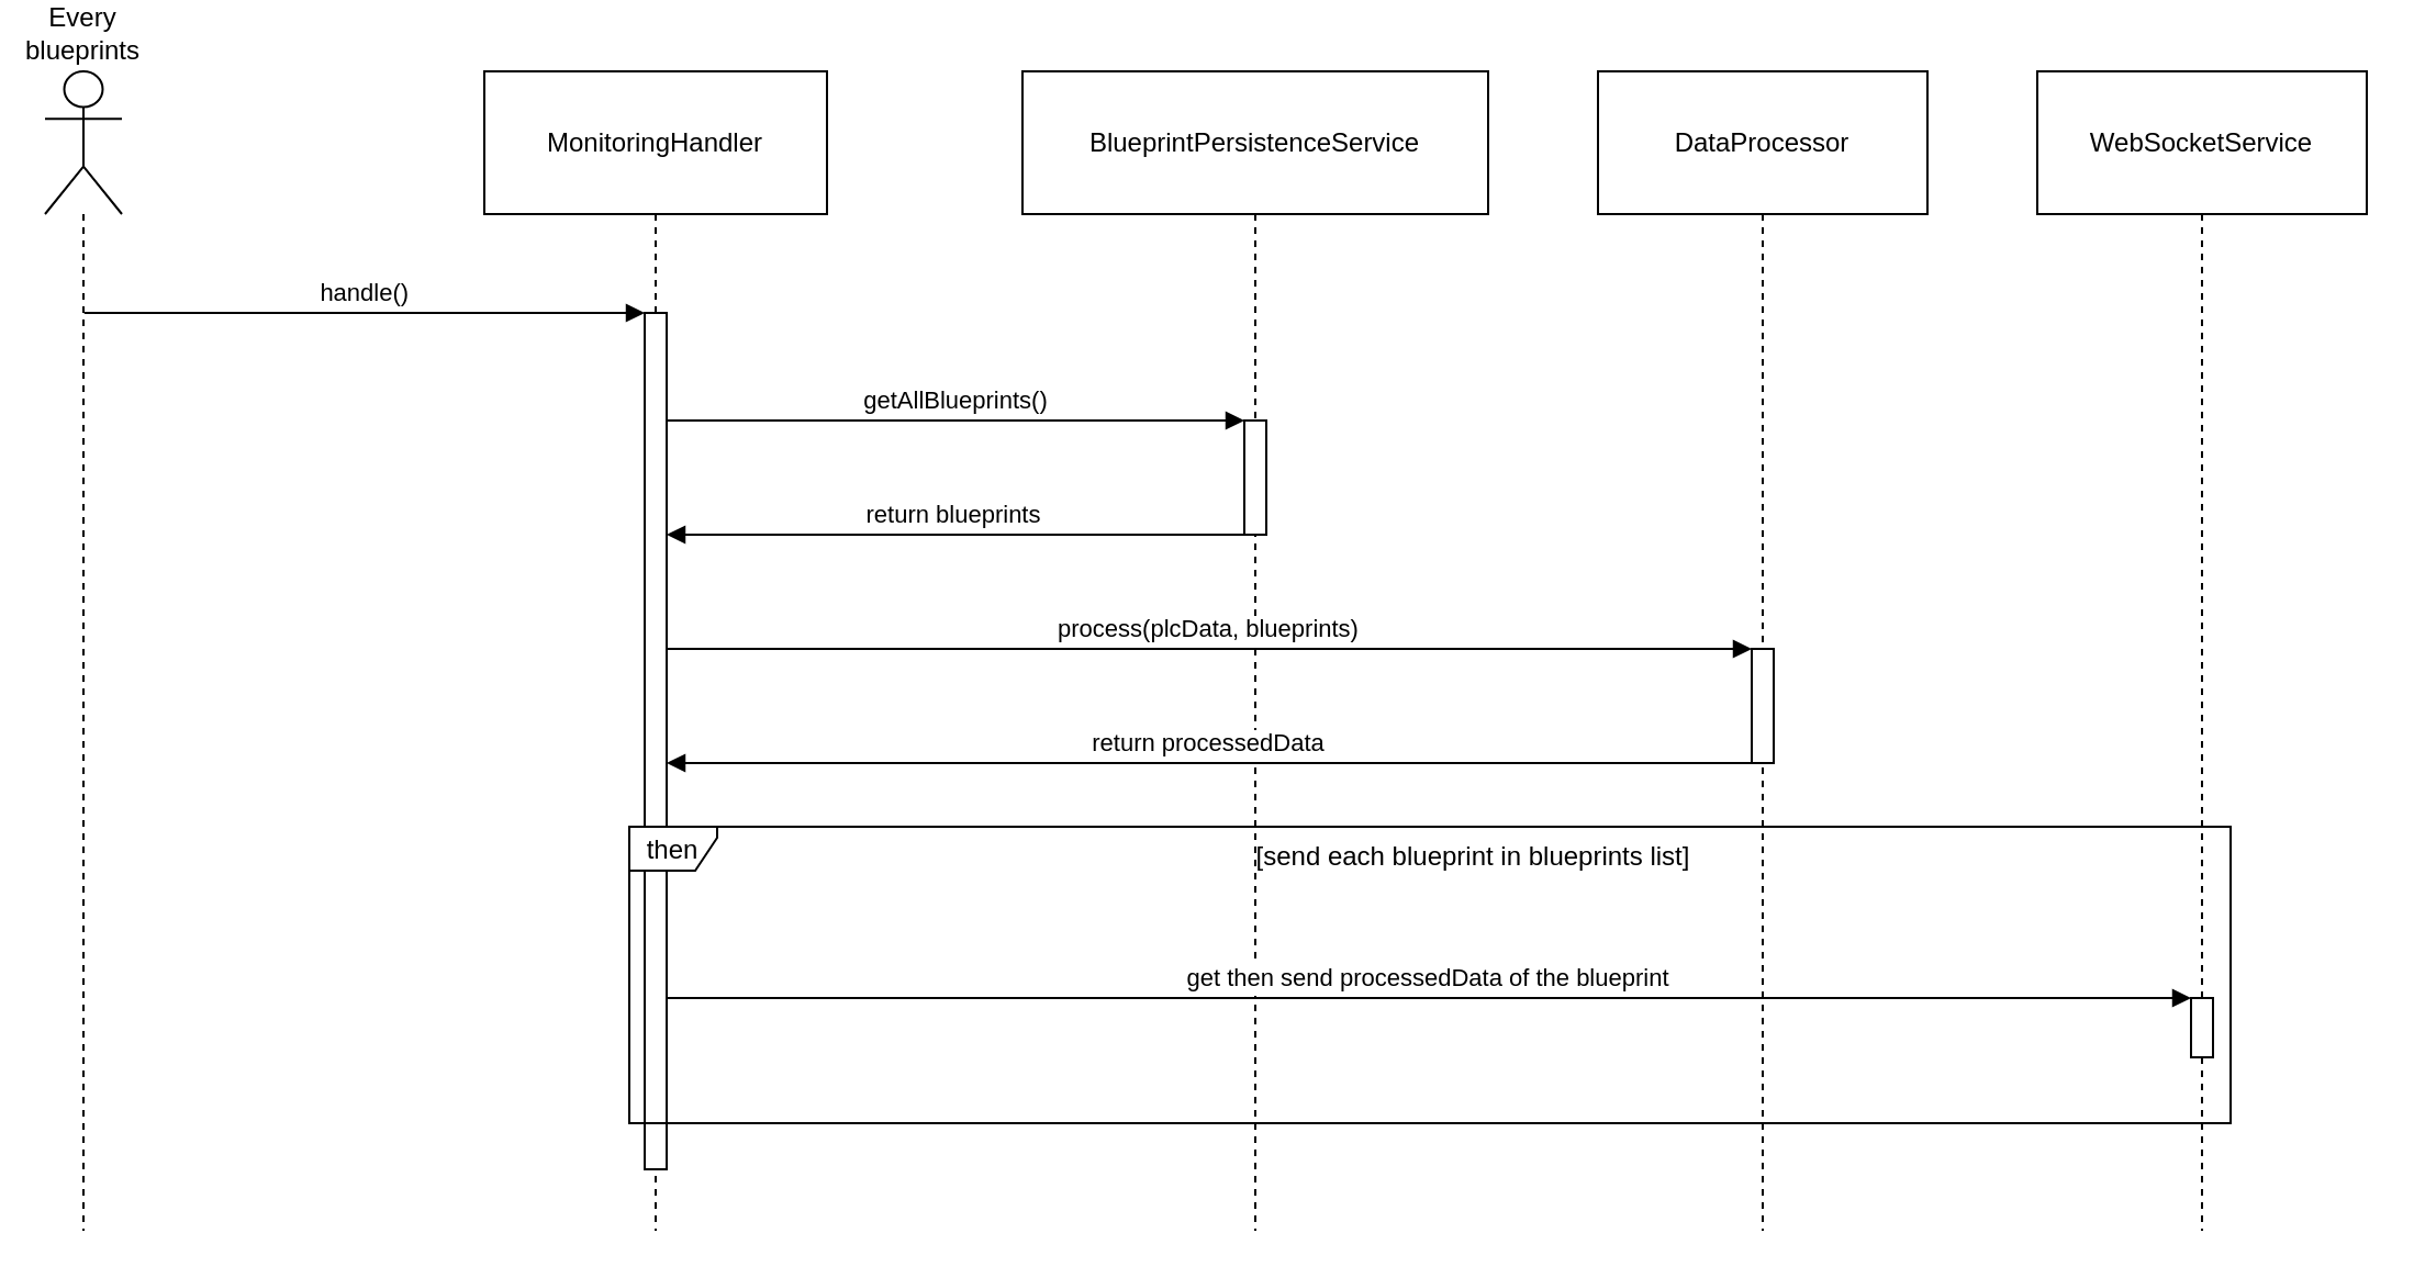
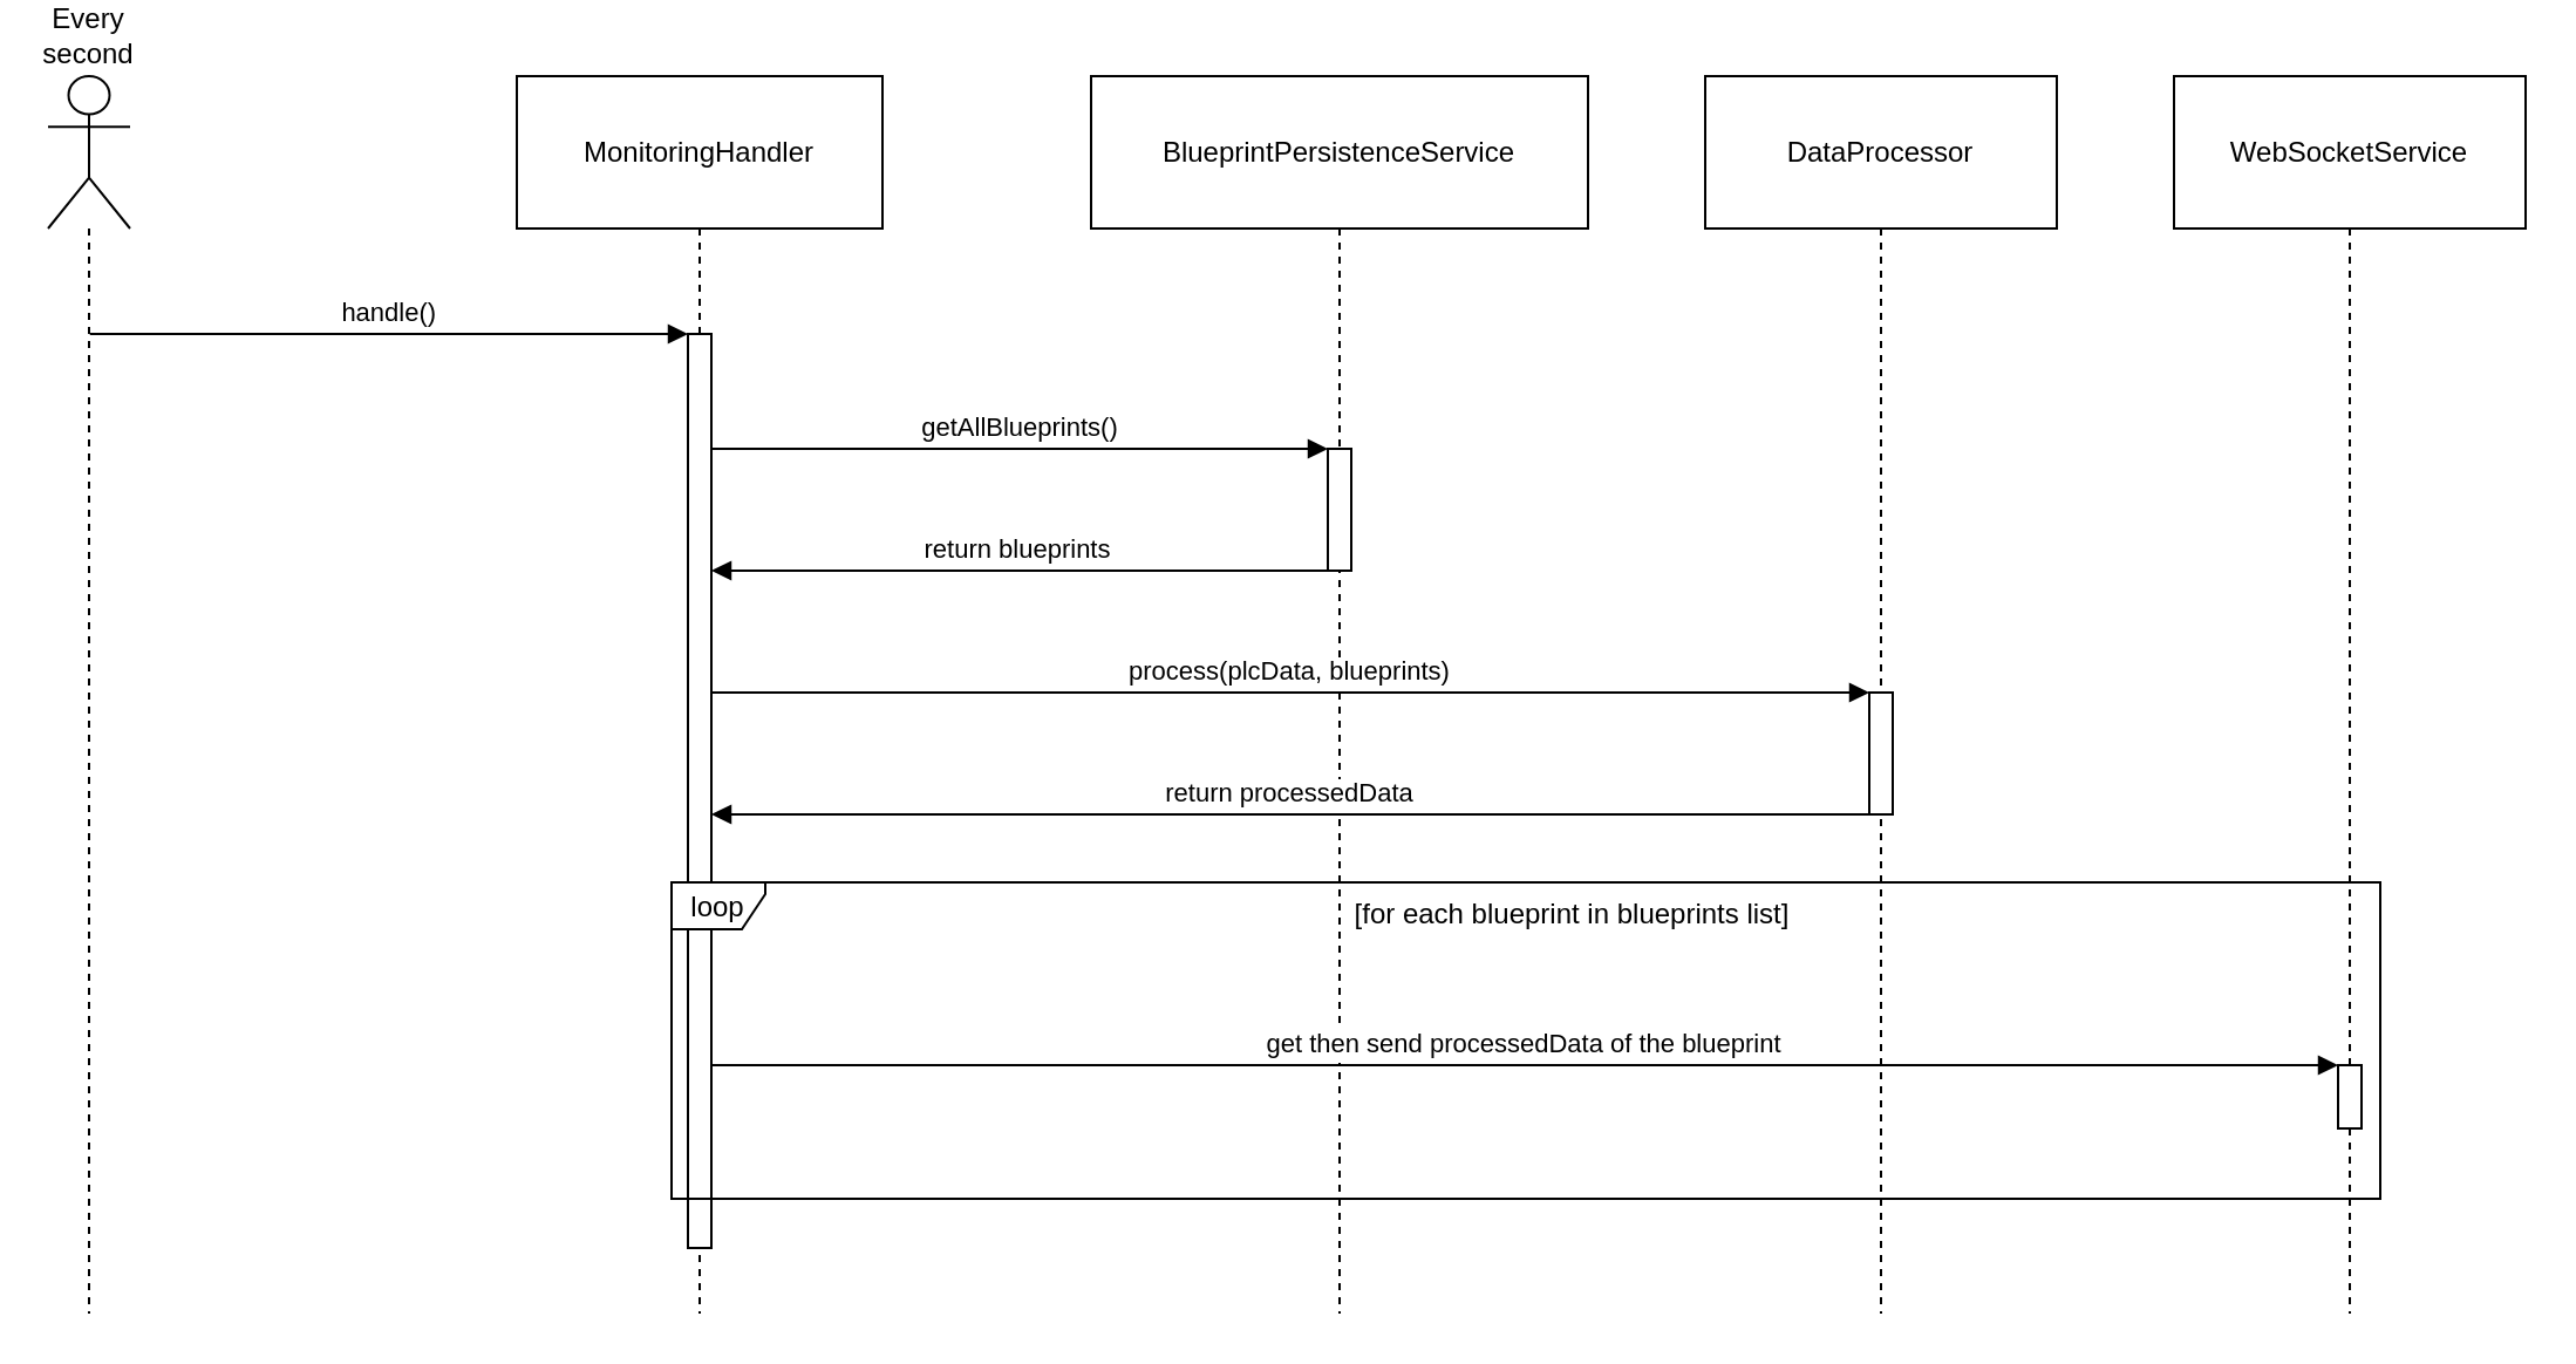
- <mxCell id="2" value="Every blueprints" style="shape=umlLifeline;perimeter=lifelinePerimeter;whiteSpace=wrap;container=1;dropTarget=0;collapsible=0;recursiveResize=0;outlineConnect=0;portConstraint=eastwest;newEdgeStyle={&quot;edgeStyle&quot;:&quot;elbowEdgeStyle&quot;,&quot;elbow&quot;:&quot;vertical&quot;,&quot;curved&quot;:0,&quot;rounded&quot;:0};participant=umlActor;verticalAlign=bottom;labelPosition=center;verticalLabelPosition=top;align=center;size=65;" parent="1" vertex="1"><mxGeometry x="20" y="20" width="35" height="528" as="geometry" /></mxCell>
+ <mxCell id="2" value="Every second" style="shape=umlLifeline;perimeter=lifelinePerimeter;whiteSpace=wrap;container=1;dropTarget=0;collapsible=0;recursiveResize=0;outlineConnect=0;portConstraint=eastwest;newEdgeStyle={&quot;edgeStyle&quot;:&quot;elbowEdgeStyle&quot;,&quot;elbow&quot;:&quot;vertical&quot;,&quot;curved&quot;:0,&quot;rounded&quot;:0};participant=umlActor;verticalAlign=bottom;labelPosition=center;verticalLabelPosition=top;align=center;size=65;" parent="1" vertex="1"><mxGeometry x="20" y="20" width="35" height="528" as="geometry" /></mxCell>
- <mxCell id="10" value="then" style="shape=umlFrame;pointerEvents=0;dropTarget=0;strokeColor=#000000;height=20;width=40" parent="1" vertex="1"><mxGeometry x="286" y="364" width="729" height="135" as="geometry" /></mxCell>
+ <mxCell id="10" value="loop" style="shape=umlFrame;pointerEvents=0;dropTarget=0;strokeColor=#000000;height=20;width=40" parent="1" vertex="1"><mxGeometry x="286" y="364" width="729" height="135" as="geometry" /></mxCell>
- <mxCell id="11" value="[send each blueprint in blueprints list]" style="text;strokeColor=none;fillColor=none;align=center;verticalAlign=middle;whiteSpace=wrap;" parent="10" vertex="1"><mxGeometry x="40" width="689" height="27.551" as="geometry" /></mxCell>
+ <mxCell id="11" value="[for each blueprint in blueprints list]" style="text;strokeColor=none;fillColor=none;align=center;verticalAlign=middle;whiteSpace=wrap;" parent="10" vertex="1"><mxGeometry x="40" width="689" height="27.551" as="geometry" /></mxCell>
